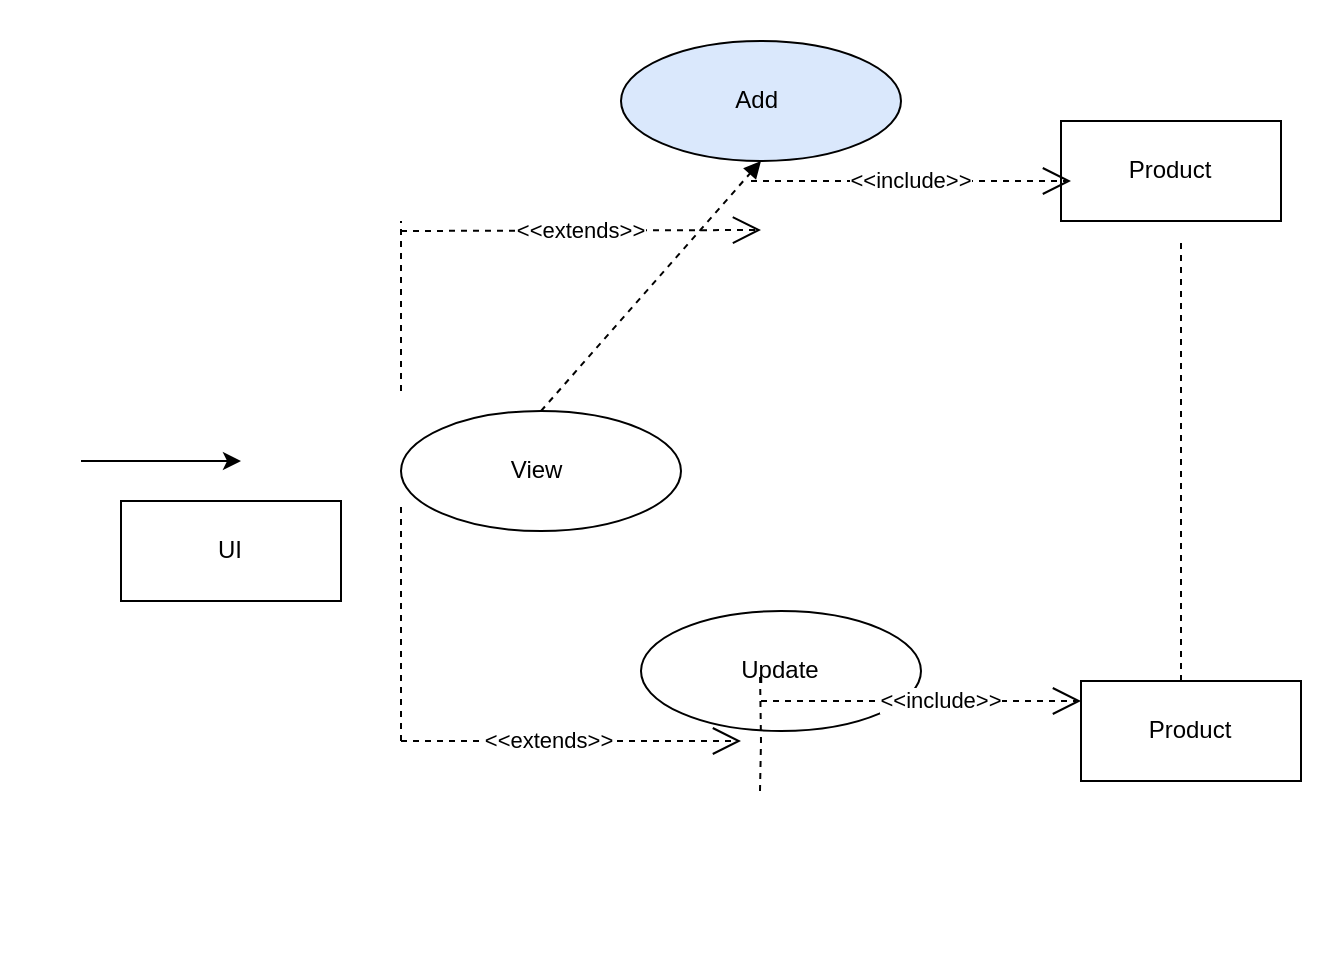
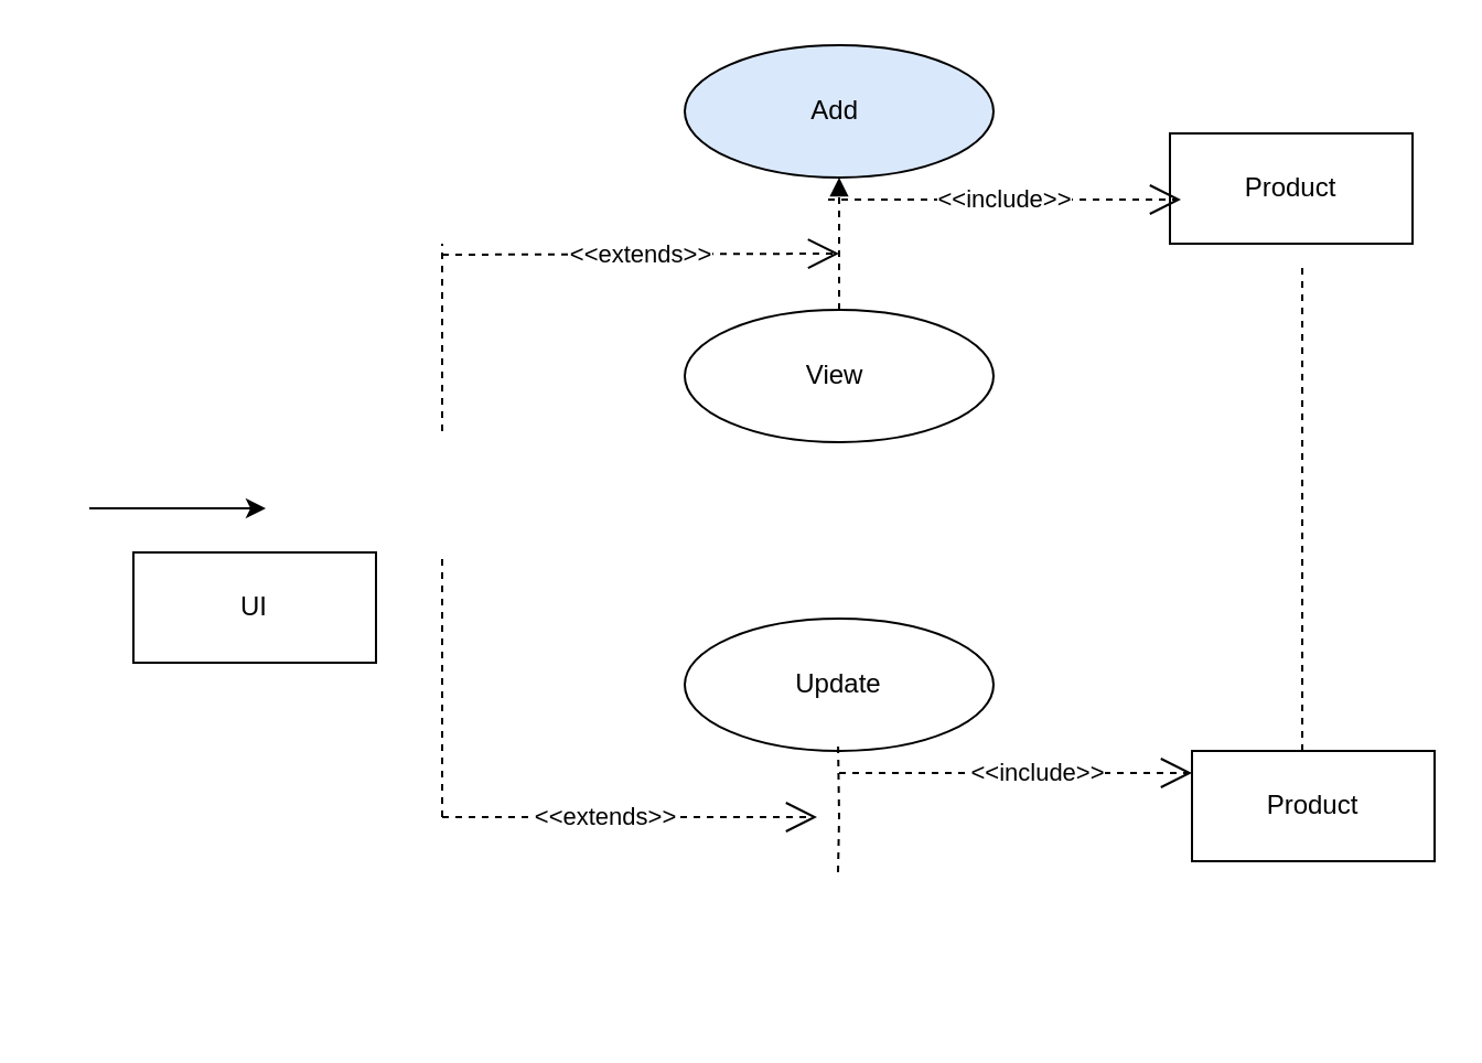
- <mxCell id="3" value="View&amp;nbsp;" style="ellipse;whiteSpace=wrap;html=1;" vertex="1" parent="2"><mxGeometry x="180" y="185" width="140" height="60" as="geometry" /></mxCell>
+ <mxCell id="3" value="View&amp;nbsp;" style="ellipse;whiteSpace=wrap;html=1;" vertex="1" parent="2"><mxGeometry x="290" y="120" width="140" height="60" as="geometry" /></mxCell>
- <mxCell id="5" value="Update" style="ellipse;whiteSpace=wrap;html=1;" vertex="1" parent="2"><mxGeometry x="300" y="285" width="140" height="60" as="geometry" /></mxCell>
+ <mxCell id="5" value="Update" style="ellipse;whiteSpace=wrap;html=1;" vertex="1" parent="2"><mxGeometry x="290" y="260" width="140" height="60" as="geometry" /></mxCell>
